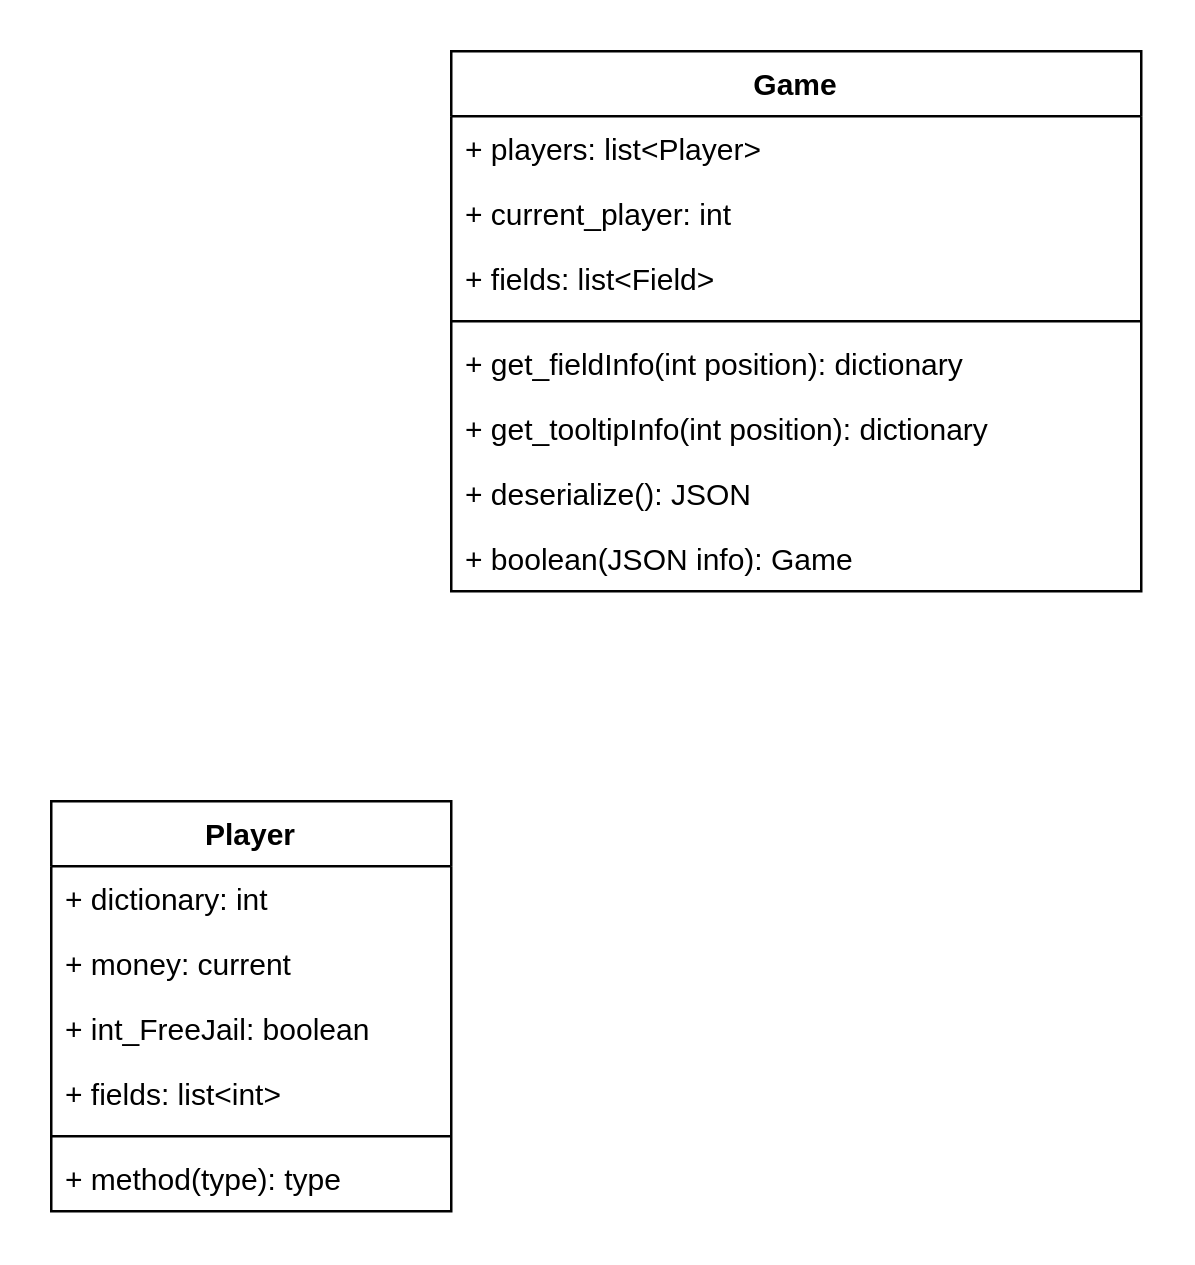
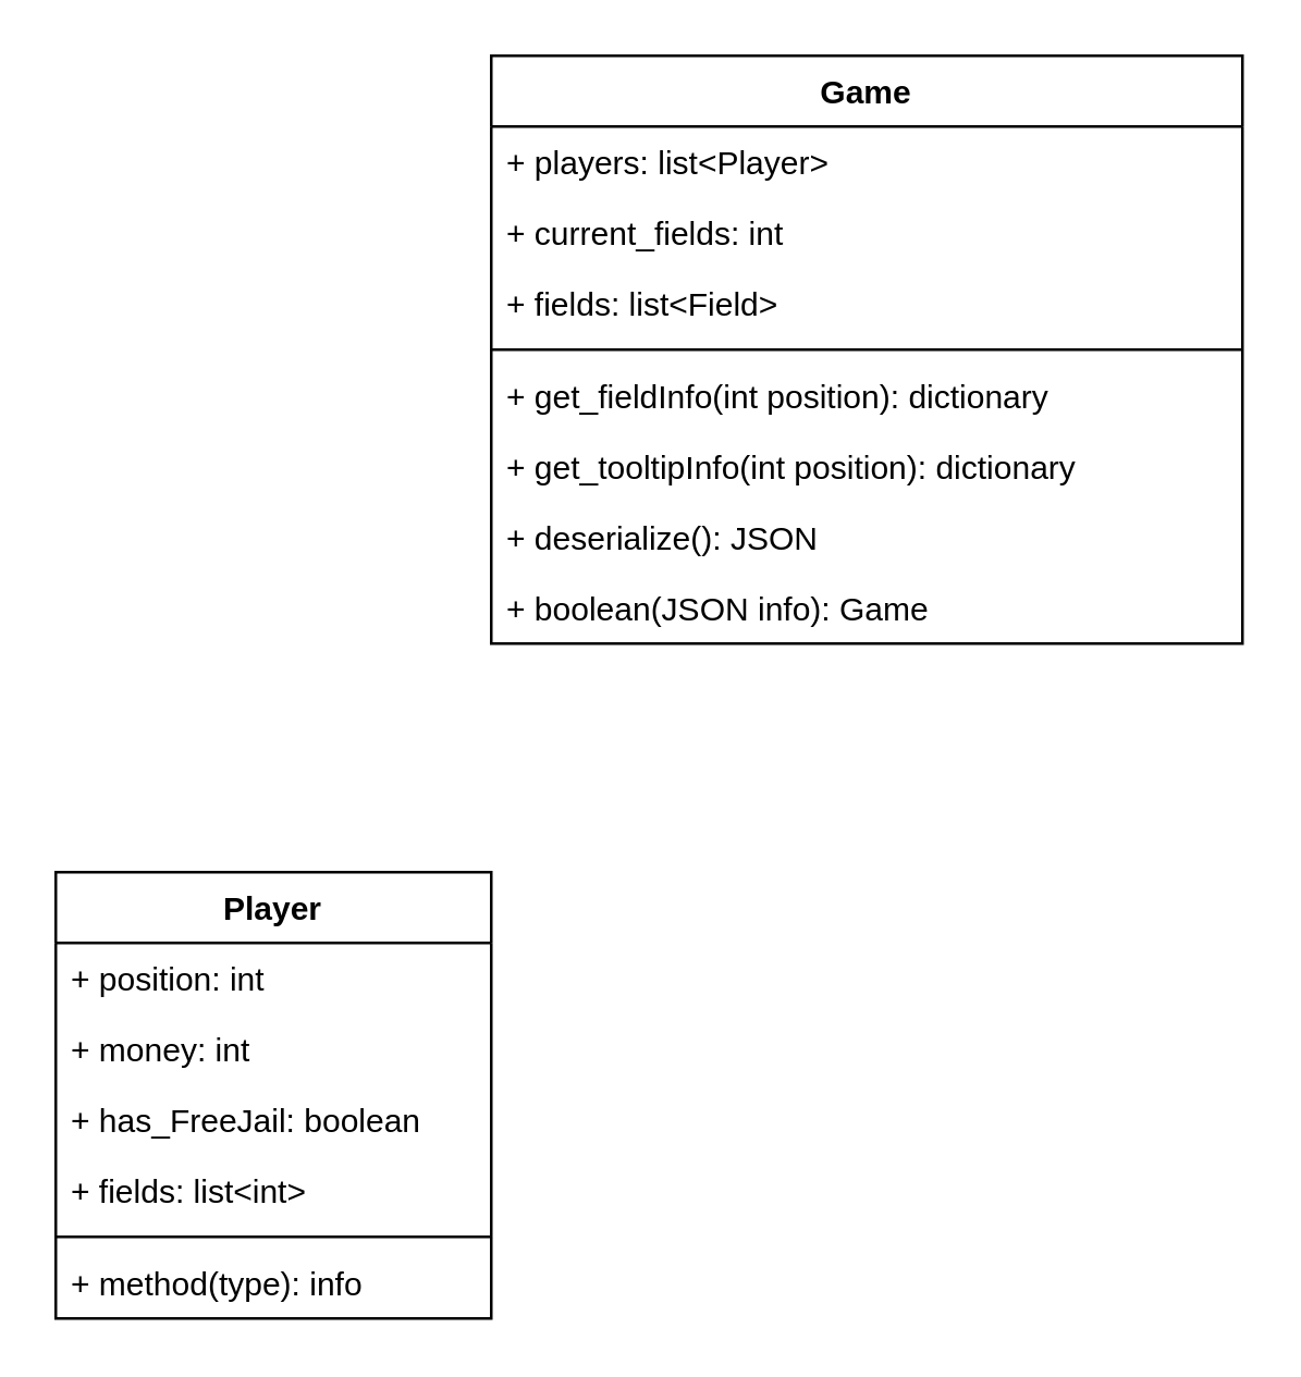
- <mxCell id="4" value="+ current_player: int" style="text;strokeColor=none;fillColor=none;align=left;verticalAlign=top;spacingLeft=4;spacingRight=4;overflow=hidden;rotatable=0;points=[[0,0.5],[1,0.5]];portConstraint=eastwest;" vertex="1" parent="2"><mxGeometry y="52" width="276" height="26" as="geometry" /></mxCell>
+ <mxCell id="4" value="+ current_fields: int" style="text;strokeColor=none;fillColor=none;align=left;verticalAlign=top;spacingLeft=4;spacingRight=4;overflow=hidden;rotatable=0;points=[[0,0.5],[1,0.5]];portConstraint=eastwest;" vertex="1" parent="2"><mxGeometry y="52" width="276" height="26" as="geometry" /></mxCell>
- <mxCell id="12" value="+ dictionary: int" style="text;strokeColor=none;fillColor=none;align=left;verticalAlign=top;spacingLeft=4;spacingRight=4;overflow=hidden;rotatable=0;points=[[0,0.5],[1,0.5]];portConstraint=eastwest;" vertex="1" parent="11"><mxGeometry y="26" width="160" height="26" as="geometry" /></mxCell>
+ <mxCell id="12" value="+ position: int" style="text;strokeColor=none;fillColor=none;align=left;verticalAlign=top;spacingLeft=4;spacingRight=4;overflow=hidden;rotatable=0;points=[[0,0.5],[1,0.5]];portConstraint=eastwest;" vertex="1" parent="11"><mxGeometry y="26" width="160" height="26" as="geometry" /></mxCell>
- <mxCell id="13" value="+ money: current" style="text;strokeColor=none;fillColor=none;align=left;verticalAlign=top;spacingLeft=4;spacingRight=4;overflow=hidden;rotatable=0;points=[[0,0.5],[1,0.5]];portConstraint=eastwest;" vertex="1" parent="11"><mxGeometry y="52" width="160" height="26" as="geometry" /></mxCell>
+ <mxCell id="13" value="+ money: int" style="text;strokeColor=none;fillColor=none;align=left;verticalAlign=top;spacingLeft=4;spacingRight=4;overflow=hidden;rotatable=0;points=[[0,0.5],[1,0.5]];portConstraint=eastwest;" vertex="1" parent="11"><mxGeometry y="52" width="160" height="26" as="geometry" /></mxCell>
- <mxCell id="14" value="+ int_FreeJail: boolean" style="text;strokeColor=none;fillColor=none;align=left;verticalAlign=top;spacingLeft=4;spacingRight=4;overflow=hidden;rotatable=0;points=[[0,0.5],[1,0.5]];portConstraint=eastwest;" vertex="1" parent="11"><mxGeometry y="78" width="160" height="26" as="geometry" /></mxCell>
+ <mxCell id="14" value="+ has_FreeJail: boolean" style="text;strokeColor=none;fillColor=none;align=left;verticalAlign=top;spacingLeft=4;spacingRight=4;overflow=hidden;rotatable=0;points=[[0,0.5],[1,0.5]];portConstraint=eastwest;" vertex="1" parent="11"><mxGeometry y="78" width="160" height="26" as="geometry" /></mxCell>
- <mxCell id="17" value="+ method(type): type" style="text;strokeColor=none;fillColor=none;align=left;verticalAlign=top;spacingLeft=4;spacingRight=4;overflow=hidden;rotatable=0;points=[[0,0.5],[1,0.5]];portConstraint=eastwest;" vertex="1" parent="11"><mxGeometry y="138" width="160" height="26" as="geometry" /></mxCell>
+ <mxCell id="17" value="+ method(type): info" style="text;strokeColor=none;fillColor=none;align=left;verticalAlign=top;spacingLeft=4;spacingRight=4;overflow=hidden;rotatable=0;points=[[0,0.5],[1,0.5]];portConstraint=eastwest;" vertex="1" parent="11"><mxGeometry y="138" width="160" height="26" as="geometry" /></mxCell>
